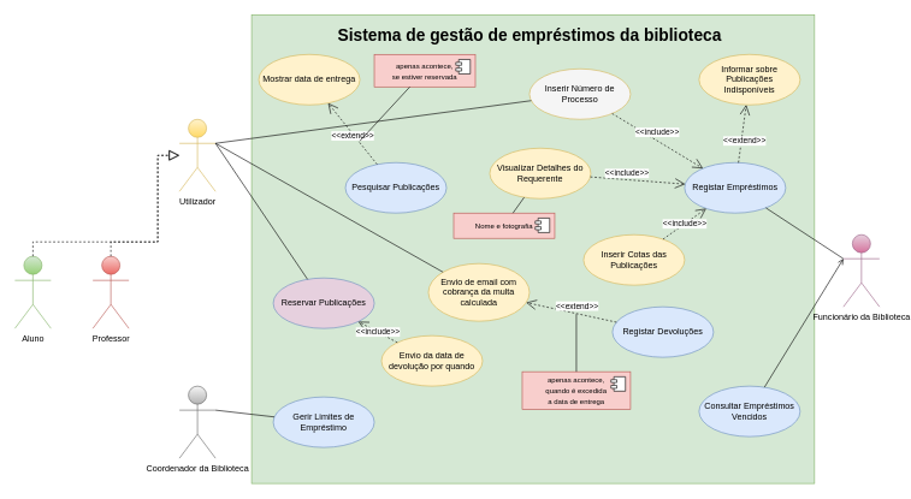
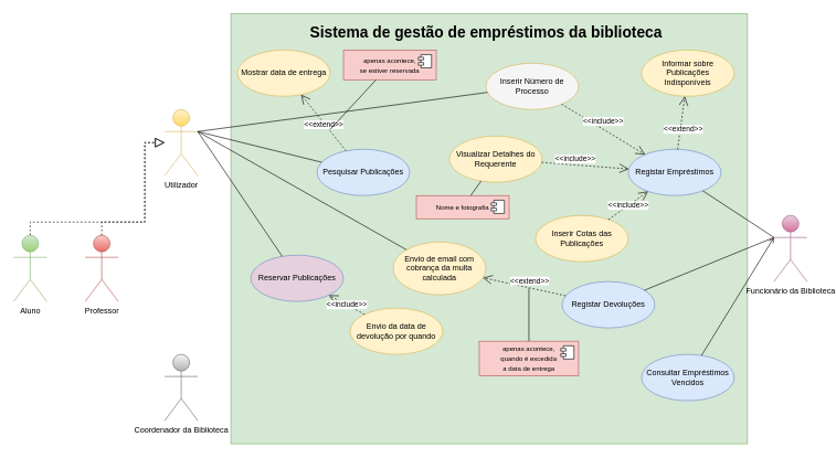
+ <mxCell id="29" value="" style="endArrow=none;html=1;rounded=0;entryX=1;entryY=0.333;entryDx=0;entryDy=0;entryPerimeter=0;" parent="1" source="9" target="3" edge="1"><mxGeometry relative="1" as="geometry"><mxPoint x="728" y="253" as="sourcePoint" /><mxPoint x="695" y="220" as="targetPoint" /></mxGeometry></mxCell>
+ <mxCell id="37" value="" style="endArrow=none;html=1;rounded=0;entryX=0;entryY=0.333;entryDx=0;entryDy=0;entryPerimeter=0;" parent="1" source="36" target="4" edge="1"><mxGeometry relative="1" as="geometry"><mxPoint x="988" y="215" as="sourcePoint" /><mxPoint x="1188" y="213" as="targetPoint" /></mxGeometry></mxCell>
- <mxCell id="30" value="" style="endArrow=none;html=1;rounded=0;entryX=1;entryY=0.333;entryDx=0;entryDy=0;entryPerimeter=0;" parent="1" source="8" target="44" edge="1"><mxGeometry relative="1" as="geometry"><mxPoint x="738" y="263" as="sourcePoint" /><mxPoint x="705" y="230" as="targetPoint" /></mxGeometry></mxCell>
- <mxCell id="8" value="Gerir Limites de Empréstimo" style="ellipse;whiteSpace=wrap;html=1;fillColor=#dae8fc;strokeColor=#6c8ebf;" parent="1" vertex="1"><mxGeometry x="378" y="550" width="140" height="70" as="geometry" /></mxCell>
